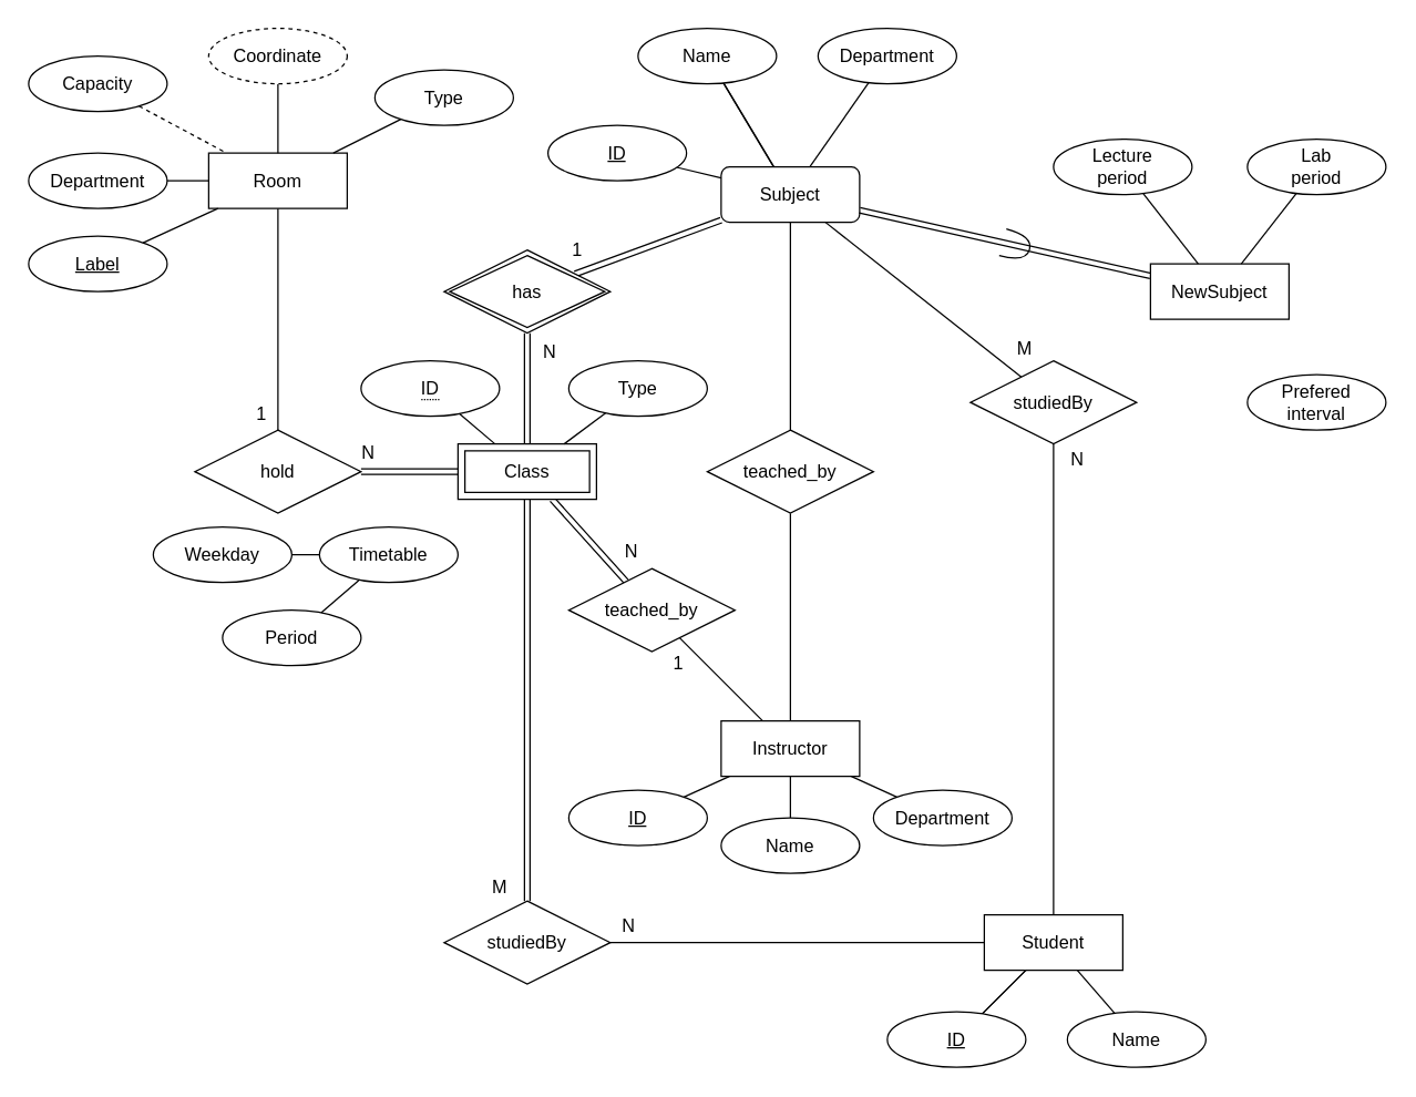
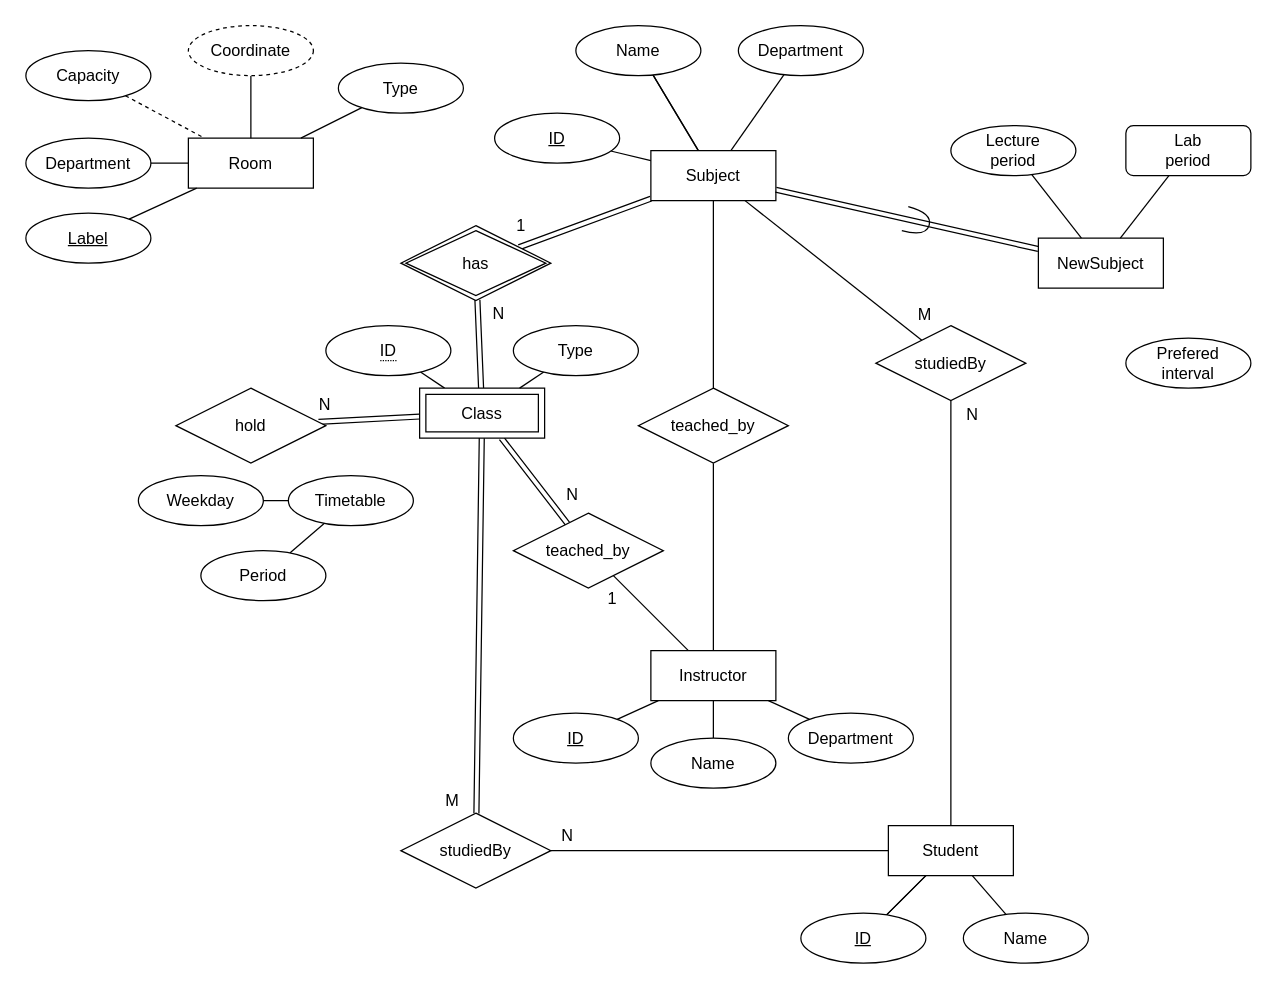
- <mxCell id="69" value="Lab&lt;br&gt;period" style="ellipse;whiteSpace=wrap;html=1;align=center;fontSize=13;" vertex="1" parent="1"><mxGeometry x="900" y="100" width="100" height="40" as="geometry" /></mxCell>
+ <mxCell id="69" value="Lab&lt;br&gt;period" style="whiteSpace=wrap;html=1;align=center;fontSize=13;rounded=1;" vertex="1" parent="1"><mxGeometry x="900" y="100" width="100" height="40" as="geometry" /></mxCell>
- <mxCell id="13" value="Subject" style="whiteSpace=wrap;html=1;align=center;fontSize=13;rounded=1;" parent="1" vertex="1"><mxGeometry x="520" y="120" width="100" height="40" as="geometry" /></mxCell>
+ <mxCell id="13" value="Subject" style="whiteSpace=wrap;html=1;align=center;fontSize=13;" parent="1" vertex="1"><mxGeometry x="520" y="120" width="100" height="40" as="geometry" /></mxCell>
- <mxCell id="3" value="1" style="edgeStyle=none;html=1;endArrow=none;endFill=0;fontSize=13;" parent="1" source="4" target="51" edge="1"><mxGeometry x="0.85" y="-12" relative="1" as="geometry"><mxPoint as="offset" /></mxGeometry></mxCell>
- <mxCell id="38" value="Class" style="shape=ext;margin=3;double=1;whiteSpace=wrap;html=1;align=center;fontFamily=Helvetica;fontSize=13;fontColor=rgb(0, 0, 0);strokeColor=rgb(0, 0, 0);fillColor=rgb(255, 255, 255);" parent="1" vertex="1"><mxGeometry x="330" y="320" width="100" height="40" as="geometry" /></mxCell>
+ <mxCell id="38" value="Class" style="shape=ext;margin=3;double=1;whiteSpace=wrap;html=1;align=center;fontFamily=Helvetica;fontSize=13;fontColor=rgb(0, 0, 0);strokeColor=rgb(0, 0, 0);fillColor=rgb(255, 255, 255);" parent="1" vertex="1"><mxGeometry x="335" y="310" width="100" height="40" as="geometry" /></mxCell>
